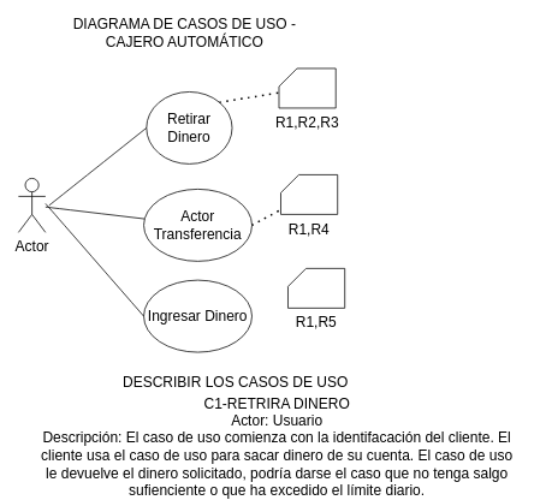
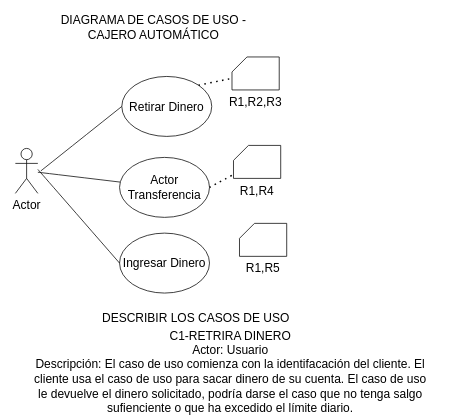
- <mxCell id="3" value="Retirar Dinero" style="ellipse;whiteSpace=wrap;html=1;fontSize=16;" vertex="1" parent="1"><mxGeometry x="162" y="101" width="95" height="80" as="geometry" /></mxCell>
+ <mxCell id="3" value="Retirar Dinero" style="ellipse;whiteSpace=wrap;html=1;fontSize=16;" vertex="1" parent="1"><mxGeometry x="162" y="101" width="120" height="80" as="geometry" /></mxCell>
